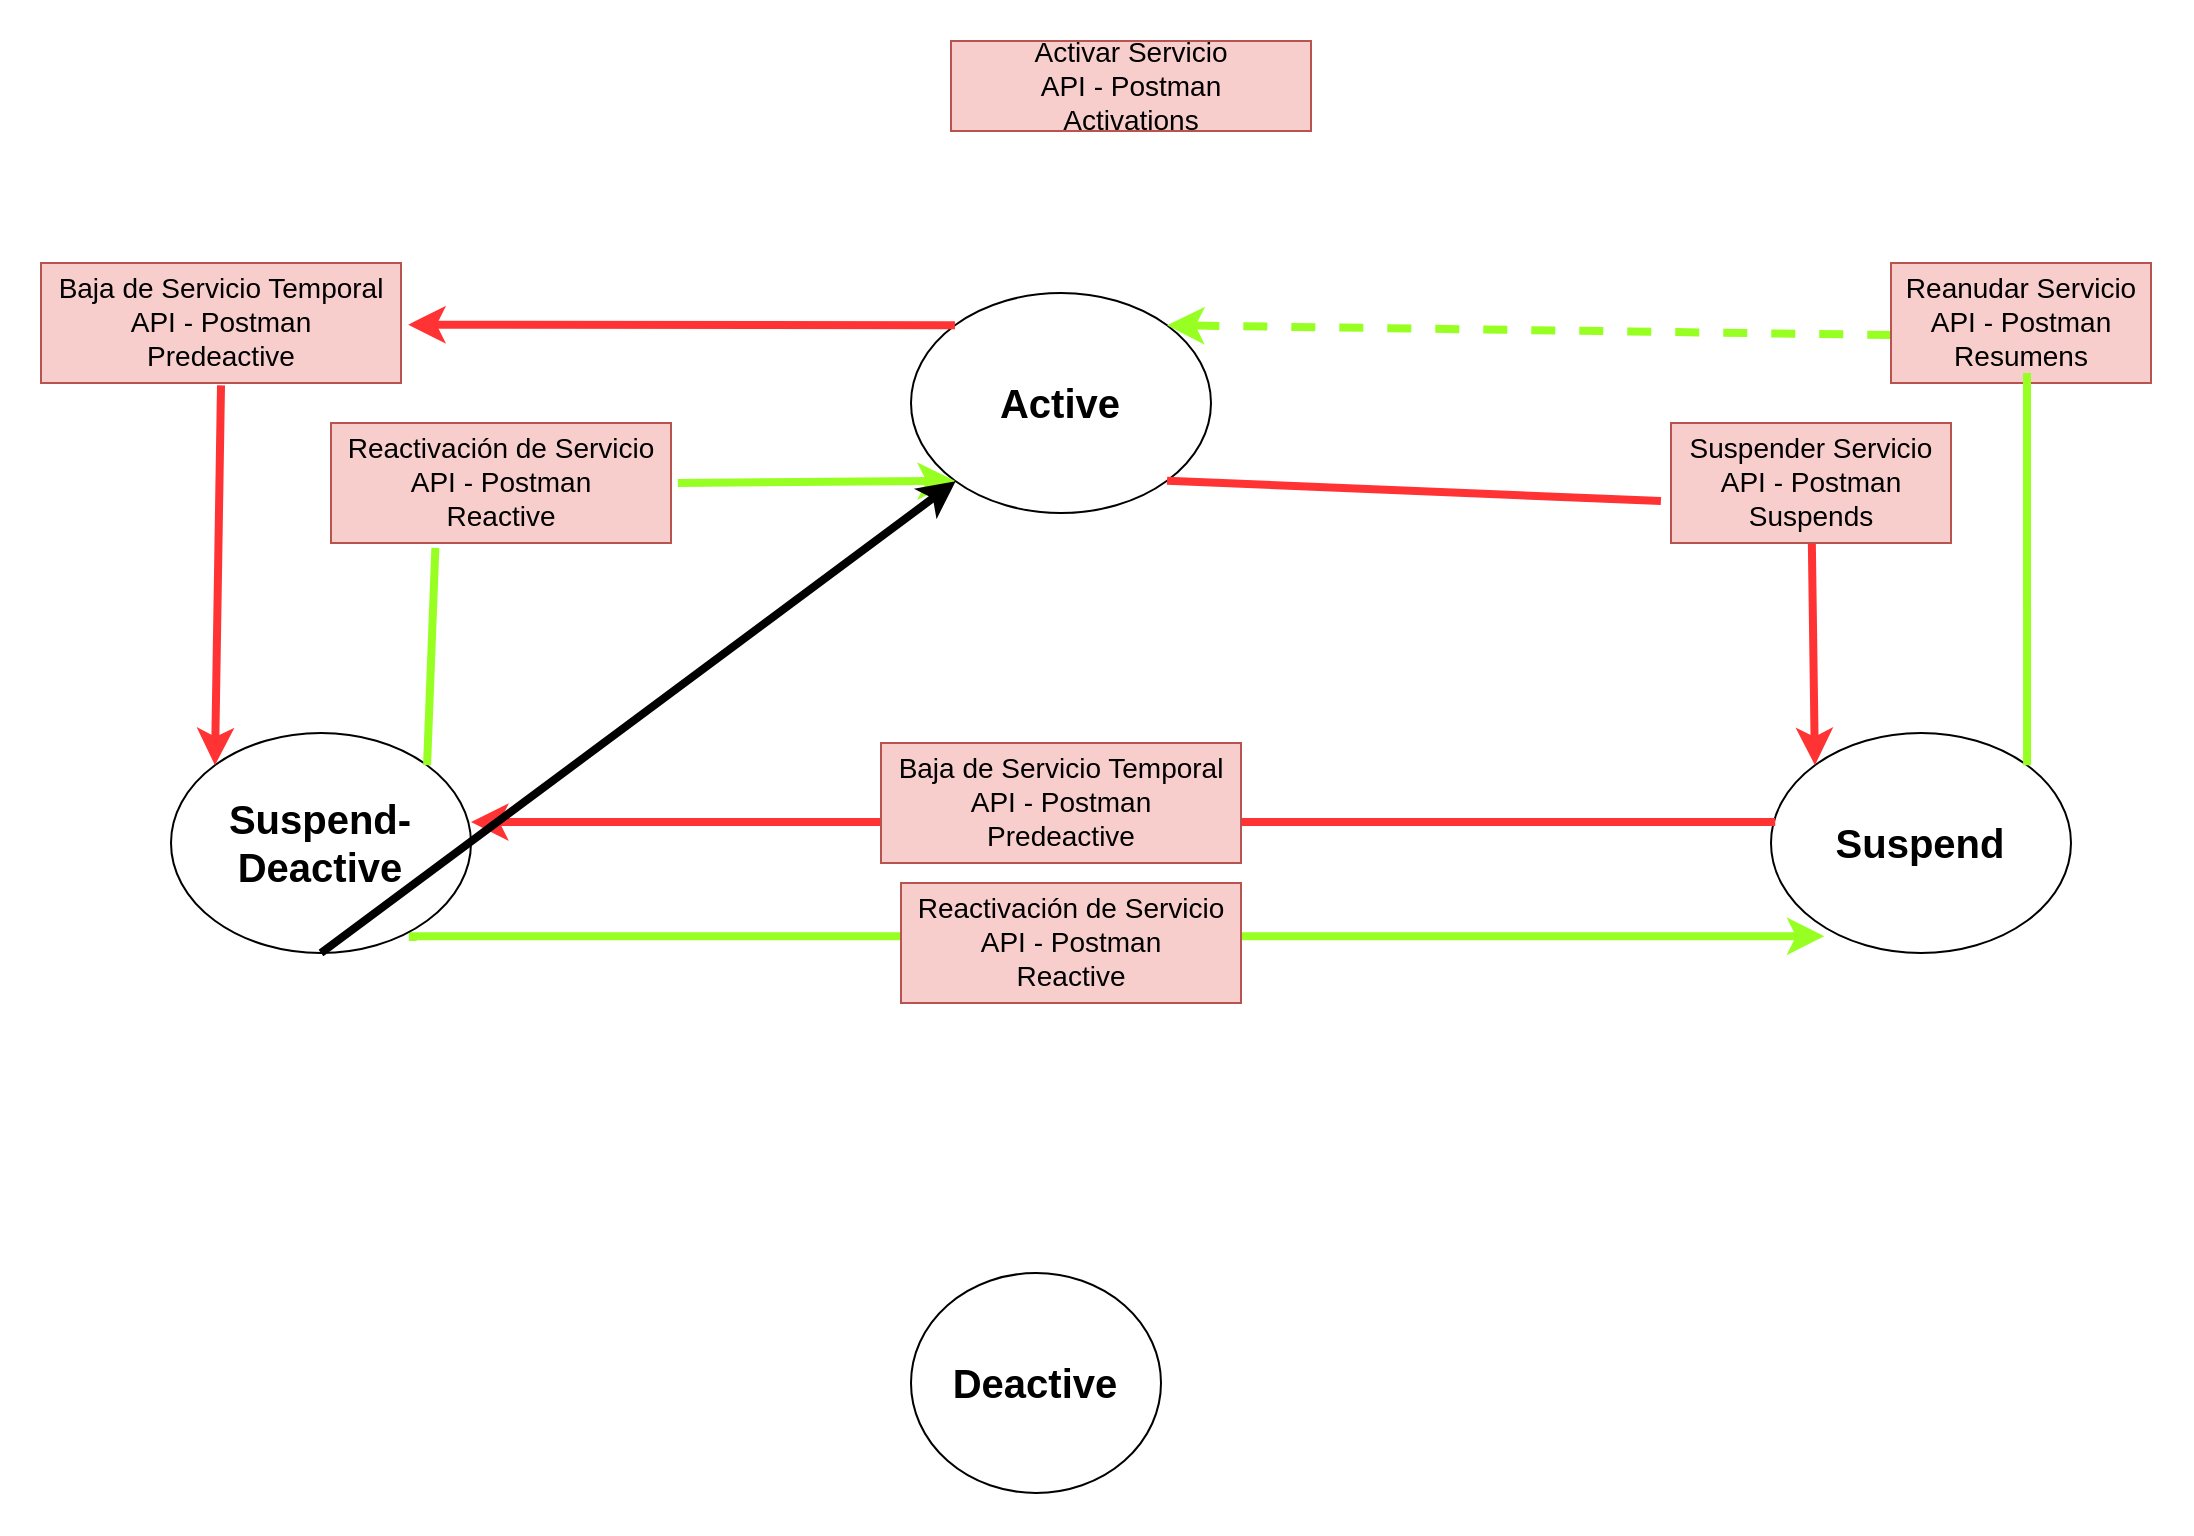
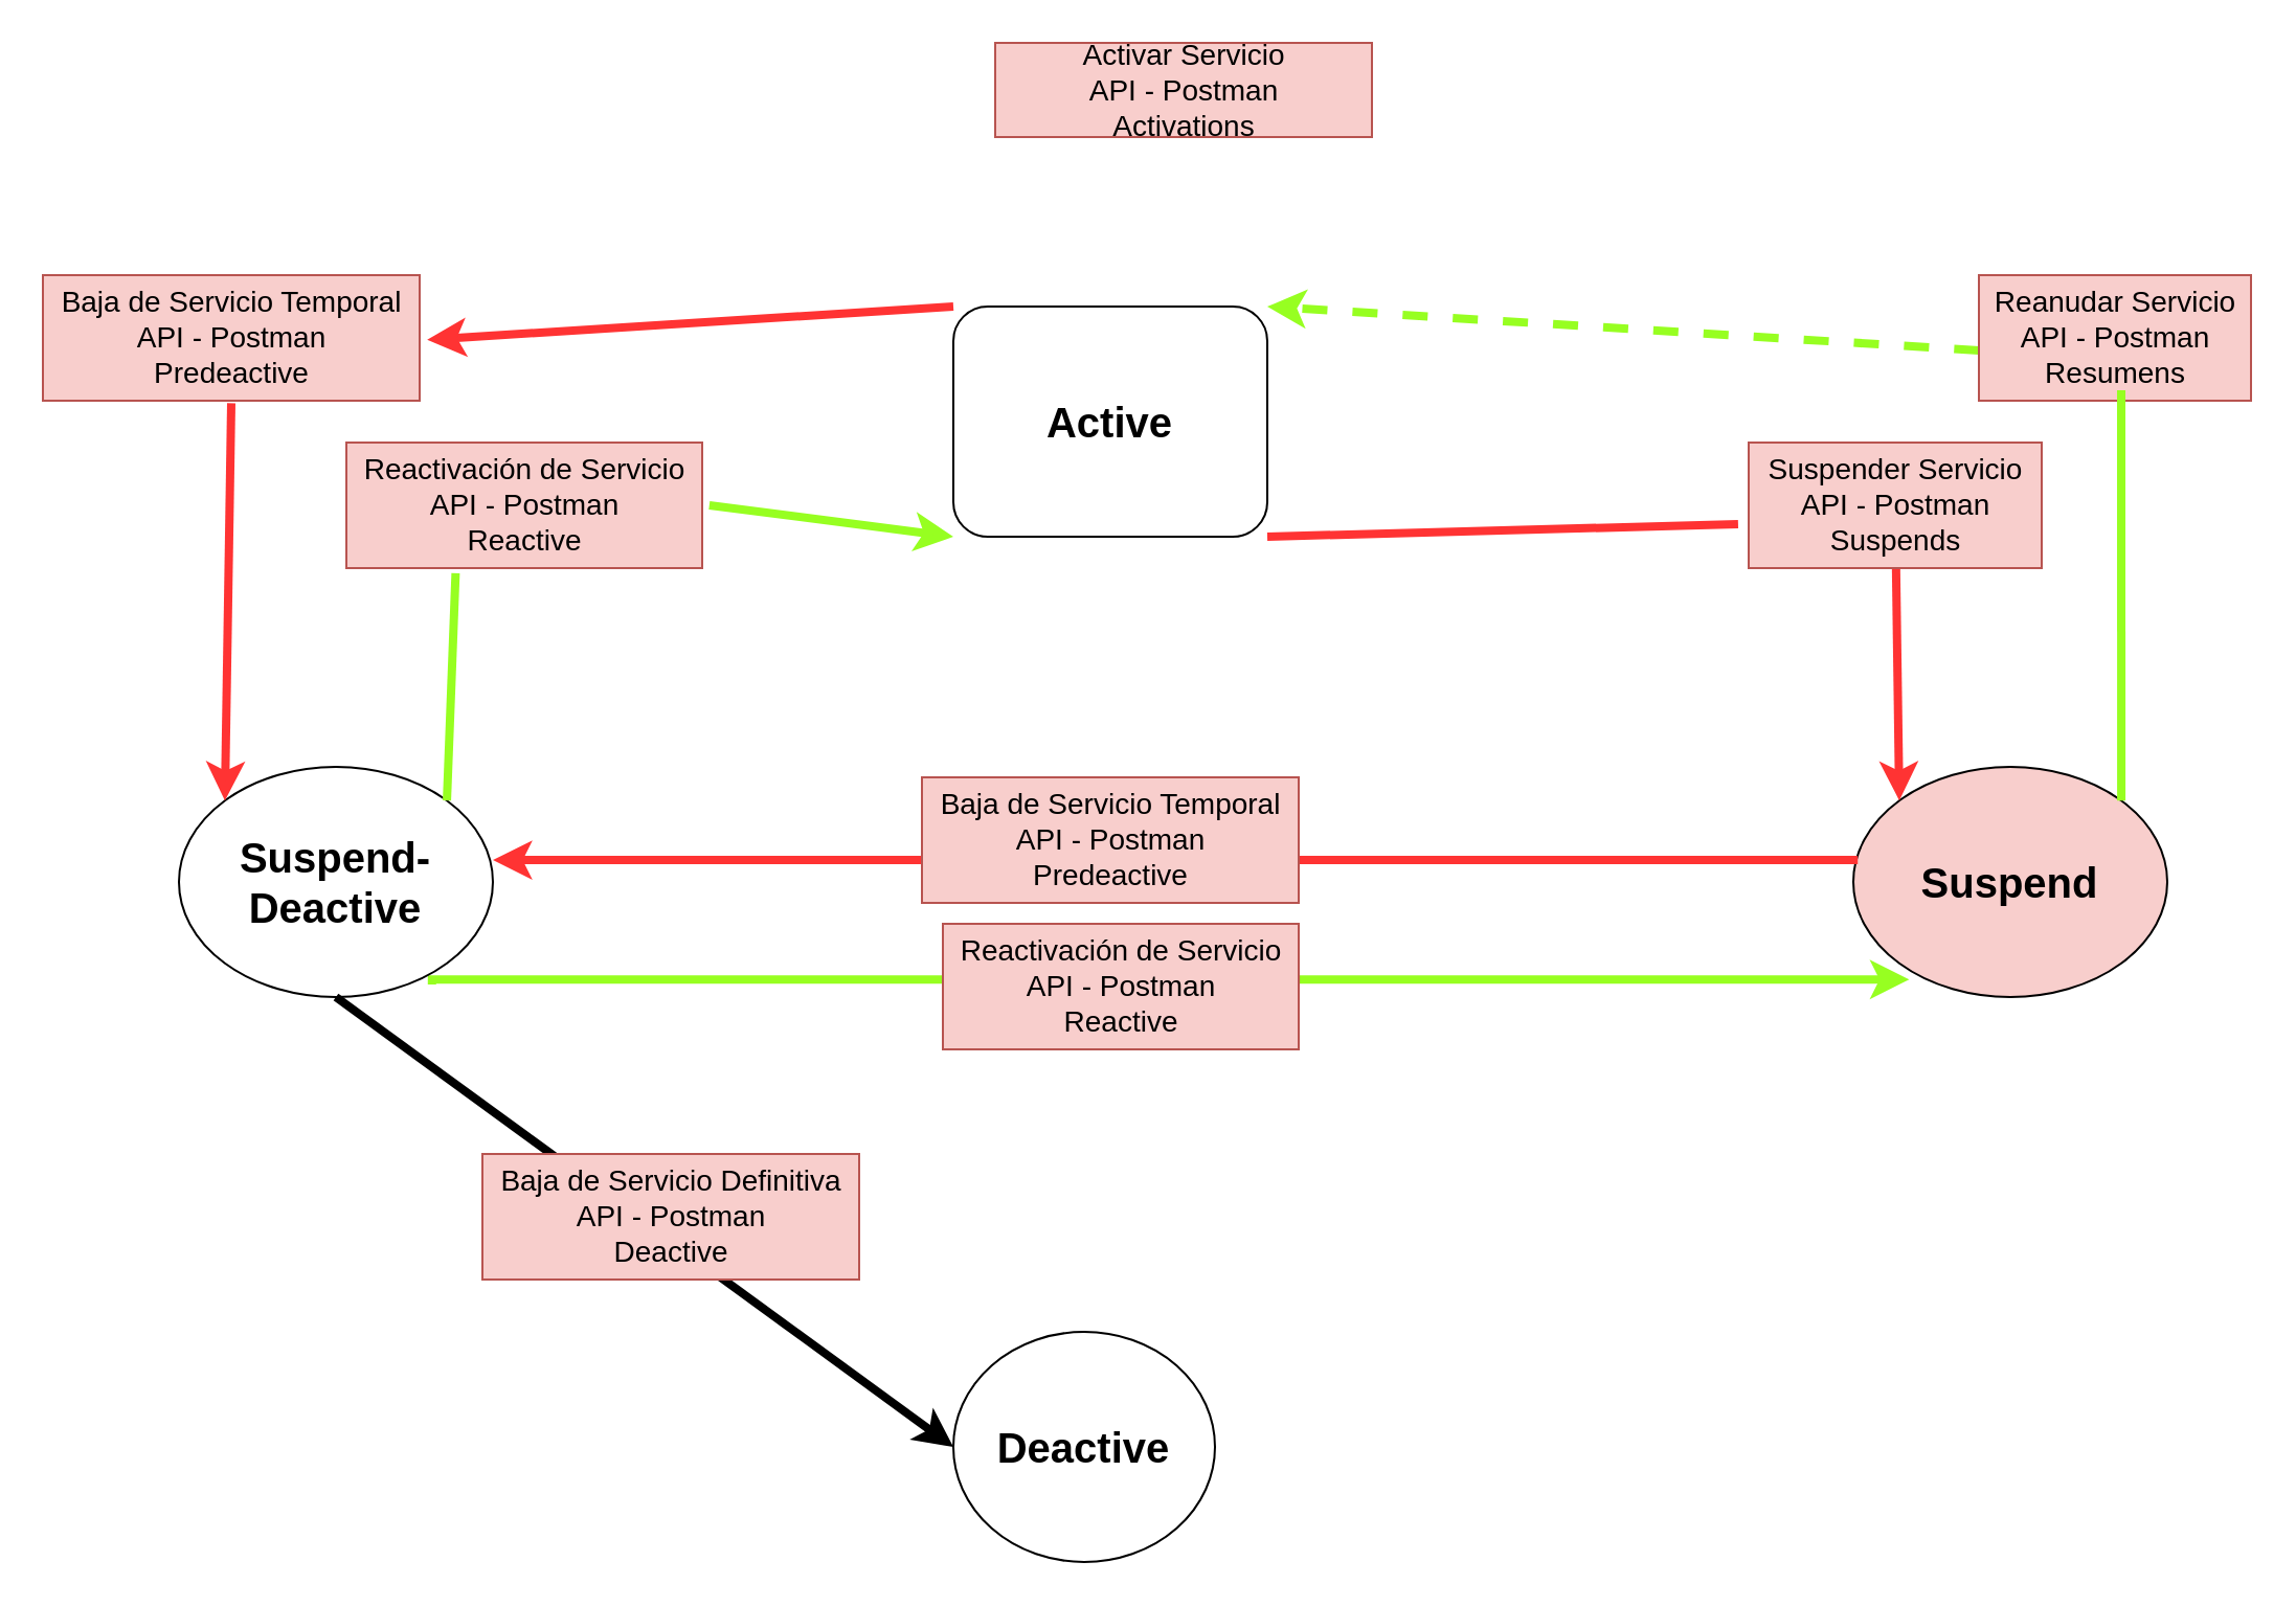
- <mxCell id="2" value="Active" style="ellipse;whiteSpace=wrap;html=1;strokeWidth=1;perimeterSpacing=0;fontSize=20;fontStyle=1" parent="1" vertex="1"><mxGeometry x="455" y="146" width="150" height="110" as="geometry" /></mxCell>
+ <mxCell id="2" value="Active" style="whiteSpace=wrap;html=1;strokeWidth=1;perimeterSpacing=0;fontSize=20;fontStyle=1;rounded=1;" parent="1" vertex="1"><mxGeometry x="455" y="146" width="150" height="110" as="geometry" /></mxCell>
- <mxCell id="14" value="" style="endArrow=classic;html=1;rounded=0;exitX=0.5;exitY=1;exitDx=0;exitDy=0;strokeWidth=4;" parent="1" source="5" target="2" edge="1"><mxGeometry width="50" height="50" relative="1" as="geometry"><mxPoint x="525" y="566" as="sourcePoint" /><mxPoint x="575" y="516" as="targetPoint" /></mxGeometry></mxCell>
+ <mxCell id="14" value="" style="endArrow=classic;html=1;rounded=0;exitX=0.5;exitY=1;exitDx=0;exitDy=0;entryX=0;entryY=0.5;entryDx=0;entryDy=0;strokeWidth=4;" parent="1" source="5" target="6" edge="1"><mxGeometry width="50" height="50" relative="1" as="geometry"><mxPoint x="525" y="566" as="sourcePoint" /><mxPoint x="575" y="516" as="targetPoint" /></mxGeometry></mxCell>
- <mxCell id="3" value="Suspend" style="ellipse;whiteSpace=wrap;html=1;fontSize=20;fontStyle=1" parent="1" vertex="1"><mxGeometry x="885" y="366" width="150" height="110" as="geometry" /></mxCell>
+ <mxCell id="3" value="Suspend" style="ellipse;whiteSpace=wrap;html=1;fontSize=20;fontStyle=1;fillColor=#f8cecc;" parent="1" vertex="1"><mxGeometry x="885" y="366" width="150" height="110" as="geometry" /></mxCell>
+ <mxCell id="15" value="Baja de Servicio Definitiva&lt;br style=&quot;font-size: 14px;&quot;&gt;API - Postman&lt;br style=&quot;font-size: 14px;&quot;&gt;Deactive" style="text;html=1;align=center;verticalAlign=middle;resizable=0;points=[];autosize=1;strokeWidth=1;fillColor=#f8cecc;strokeColor=#b85450;fontSize=14;" parent="1" vertex="1"><mxGeometry x="230" y="551" width="180" height="60" as="geometry" /></mxCell>
